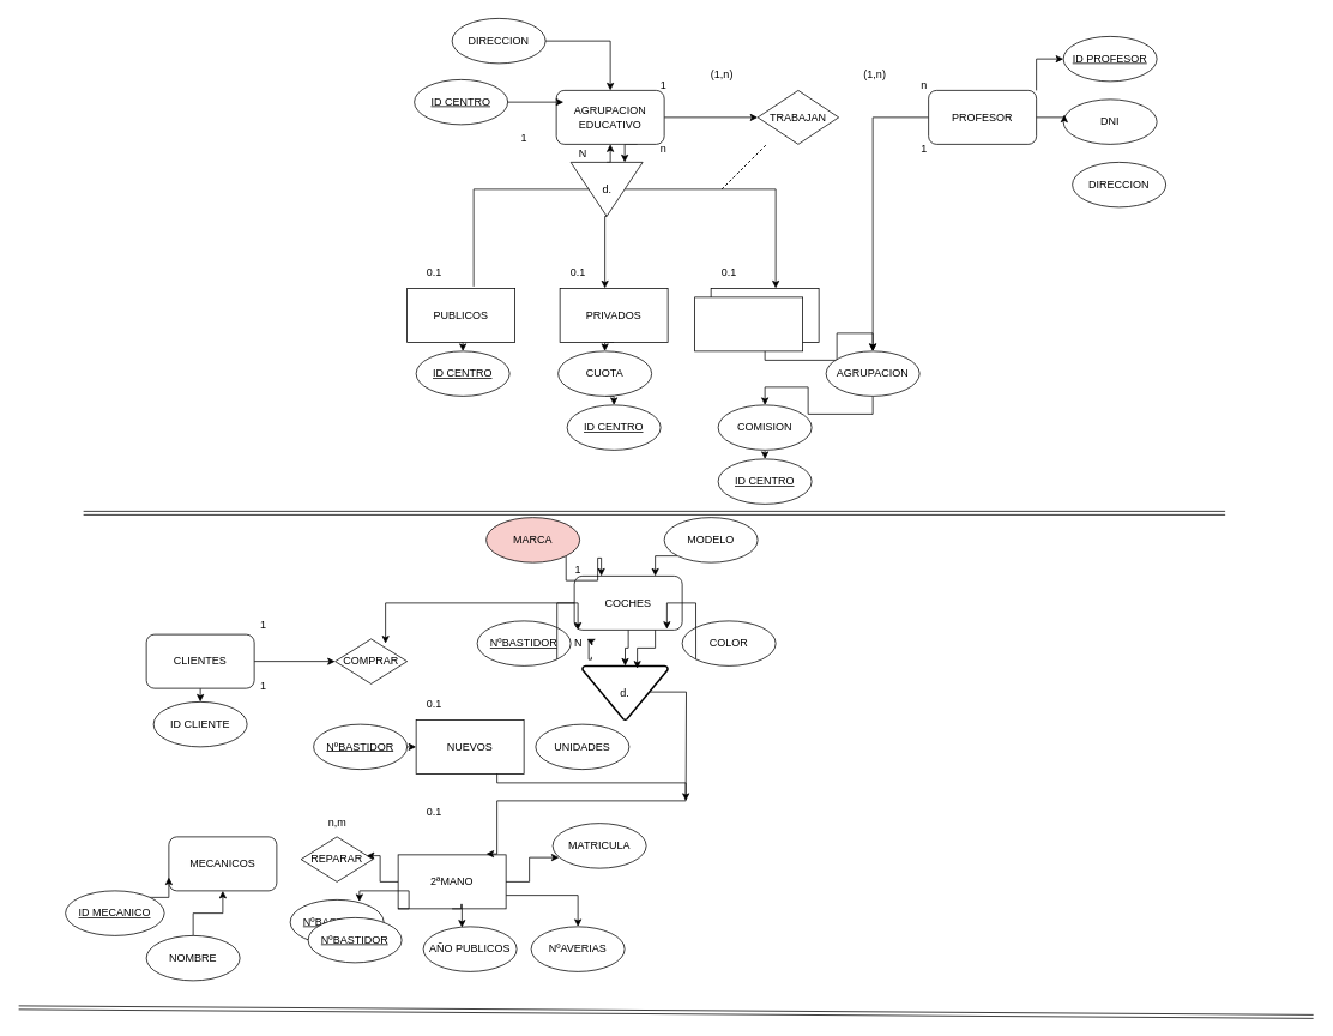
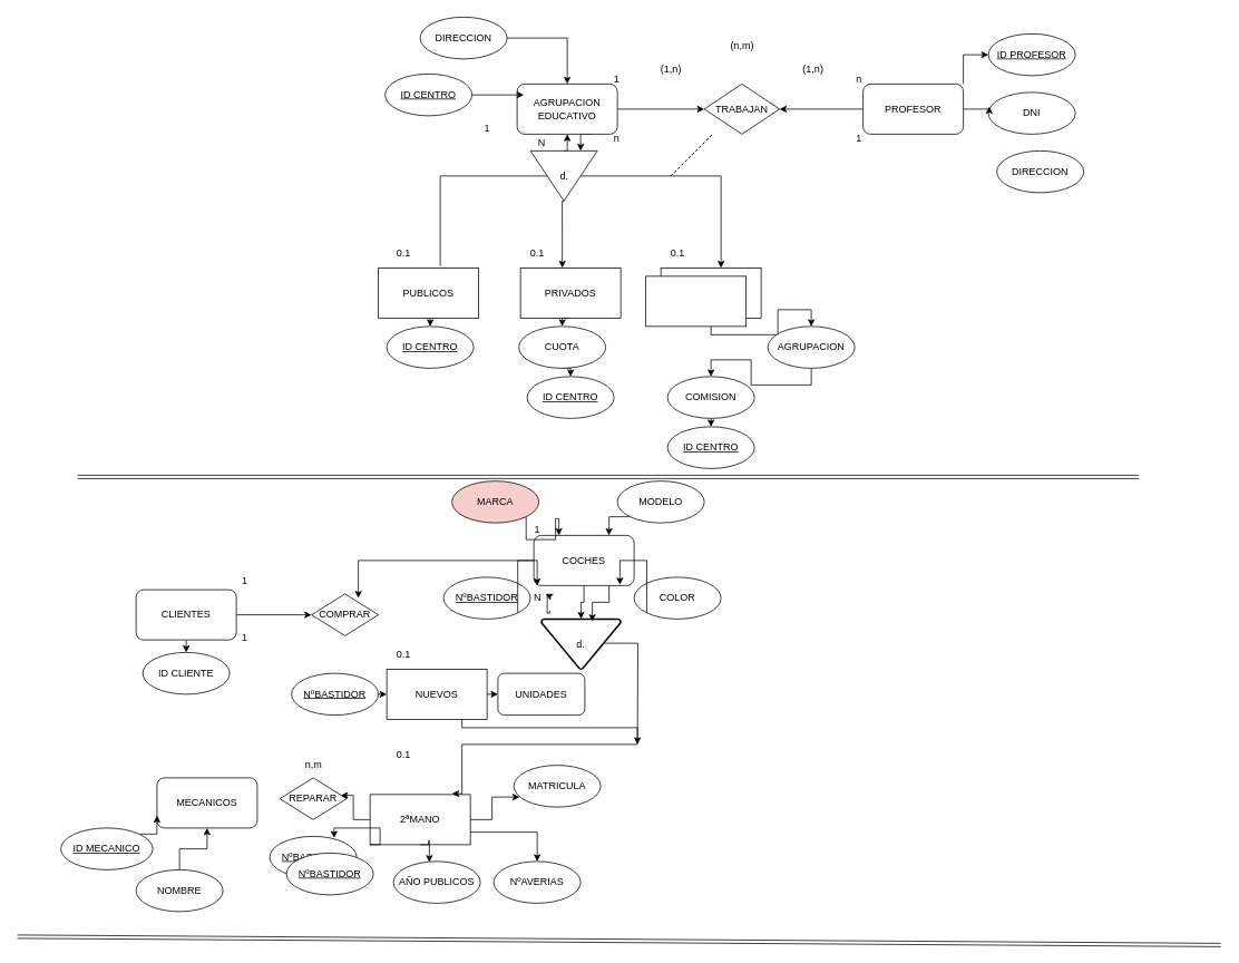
+ <mxCell id="38" value="&lt;font style=&quot;vertical-align: inherit;&quot;&gt;&lt;font style=&quot;vertical-align: inherit;&quot;&gt;(n,m)&lt;/font&gt;&lt;/font&gt;" style="text;html=1;align=center;verticalAlign=middle;resizable=0;points=[];autosize=1;strokeColor=none;fillColor=none;" vertex="1" parent="1"><mxGeometry x="862" y="40" width="50" height="30" as="geometry" /></mxCell>
- <mxCell id="26" style="edgeStyle=orthogonalEdgeStyle;rounded=0;orthogonalLoop=1;jettySize=auto;html=1;exitX=0;exitY=0.5;exitDx=0;exitDy=0;" edge="1" parent="1" source="28" target="13"><mxGeometry relative="1" as="geometry" /></mxCell>
+ <mxCell id="26" style="edgeStyle=orthogonalEdgeStyle;rounded=0;orthogonalLoop=1;jettySize=auto;html=1;exitX=0;exitY=0.5;exitDx=0;exitDy=0;" edge="1" parent="1" source="28" target="25"><mxGeometry relative="1" as="geometry" /></mxCell>
+ <mxCell id="66" style="edgeStyle=orthogonalEdgeStyle;rounded=0;orthogonalLoop=1;jettySize=auto;html=1;exitX=1;exitY=0.5;exitDx=0;exitDy=0;entryX=0;entryY=0.5;entryDx=0;entryDy=0;" edge="1" parent="1" source="67" target="74"><mxGeometry relative="1" as="geometry" /></mxCell>
- <mxCell id="74" value="&lt;font style=&quot;vertical-align: inherit;&quot;&gt;&lt;font style=&quot;vertical-align: inherit;&quot;&gt;&lt;font style=&quot;vertical-align: inherit;&quot;&gt;&lt;font style=&quot;vertical-align: inherit;&quot;&gt;&lt;font style=&quot;vertical-align: inherit;&quot;&gt;&lt;font style=&quot;vertical-align: inherit;&quot;&gt;&lt;font style=&quot;vertical-align: inherit;&quot;&gt;&lt;font style=&quot;vertical-align: inherit;&quot;&gt;UNIDADES&lt;/font&gt;&lt;/font&gt;&lt;/font&gt;&lt;/font&gt;&lt;/font&gt;&lt;/font&gt;&lt;/font&gt;&lt;/font&gt;" style="ellipse;whiteSpace=wrap;html=1;" vertex="1" parent="1"><mxGeometry x="595" y="805" width="104" height="50" as="geometry" /></mxCell>
+ <mxCell id="74" value="&lt;font style=&quot;vertical-align: inherit;&quot;&gt;&lt;font style=&quot;vertical-align: inherit;&quot;&gt;&lt;font style=&quot;vertical-align: inherit;&quot;&gt;&lt;font style=&quot;vertical-align: inherit;&quot;&gt;&lt;font style=&quot;vertical-align: inherit;&quot;&gt;&lt;font style=&quot;vertical-align: inherit;&quot;&gt;&lt;font style=&quot;vertical-align: inherit;&quot;&gt;&lt;font style=&quot;vertical-align: inherit;&quot;&gt;UNIDADES&lt;/font&gt;&lt;/font&gt;&lt;/font&gt;&lt;/font&gt;&lt;/font&gt;&lt;/font&gt;&lt;/font&gt;&lt;/font&gt;" style="whiteSpace=wrap;html=1;rounded=1;" vertex="1" parent="1"><mxGeometry x="595" y="805" width="104" height="50" as="geometry" /></mxCell>
